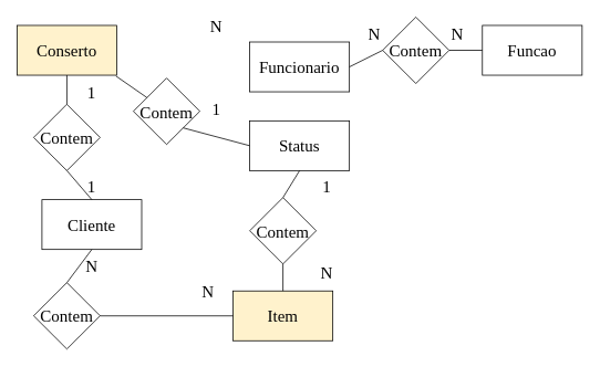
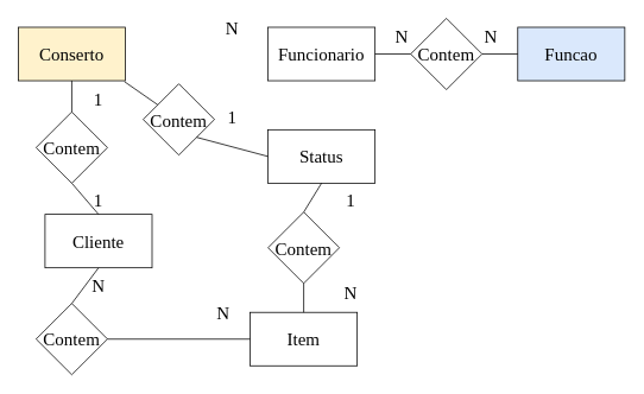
- <mxCell id="6" value="&lt;span style=&quot;font-size: 20px&quot;&gt;Funcao&lt;/span&gt;" style="rounded=0;whiteSpace=wrap;html=1;fontFamily=Times New Roman;" vertex="1" parent="1"><mxGeometry x="580" y="30" width="120" height="60" as="geometry" /></mxCell>
+ <mxCell id="6" value="&lt;span style=&quot;font-size: 20px&quot;&gt;Funcao&lt;/span&gt;" style="rounded=0;whiteSpace=wrap;html=1;fontFamily=Times New Roman;fillColor=#dae8fc;" vertex="1" parent="1"><mxGeometry x="580" y="30" width="120" height="60" as="geometry" /></mxCell>
- <mxCell id="5" value="&lt;span style=&quot;font-size: 20px&quot;&gt;Funcionario&lt;/span&gt;" style="rounded=0;whiteSpace=wrap;html=1;fontFamily=Times New Roman;" vertex="1" parent="1"><mxGeometry x="300" y="50" width="120" height="60" as="geometry" /></mxCell>
+ <mxCell id="5" value="&lt;span style=&quot;font-size: 20px&quot;&gt;Funcionario&lt;/span&gt;" style="rounded=0;whiteSpace=wrap;html=1;fontFamily=Times New Roman;" vertex="1" parent="1"><mxGeometry x="300" y="30" width="120" height="60" as="geometry" /></mxCell>
- <mxCell id="4" value="&lt;span style=&quot;font-size: 20px&quot;&gt;Item&lt;/span&gt;" style="rounded=0;whiteSpace=wrap;html=1;fontFamily=Times New Roman;fillColor=#fff2cc;" vertex="1" parent="1"><mxGeometry x="280" y="350" width="120" height="60" as="geometry" /></mxCell>
+ <mxCell id="4" value="&lt;span style=&quot;font-size: 20px&quot;&gt;Item&lt;/span&gt;" style="rounded=0;whiteSpace=wrap;html=1;fontFamily=Times New Roman;" vertex="1" parent="1"><mxGeometry x="280" y="350" width="120" height="60" as="geometry" /></mxCell>
